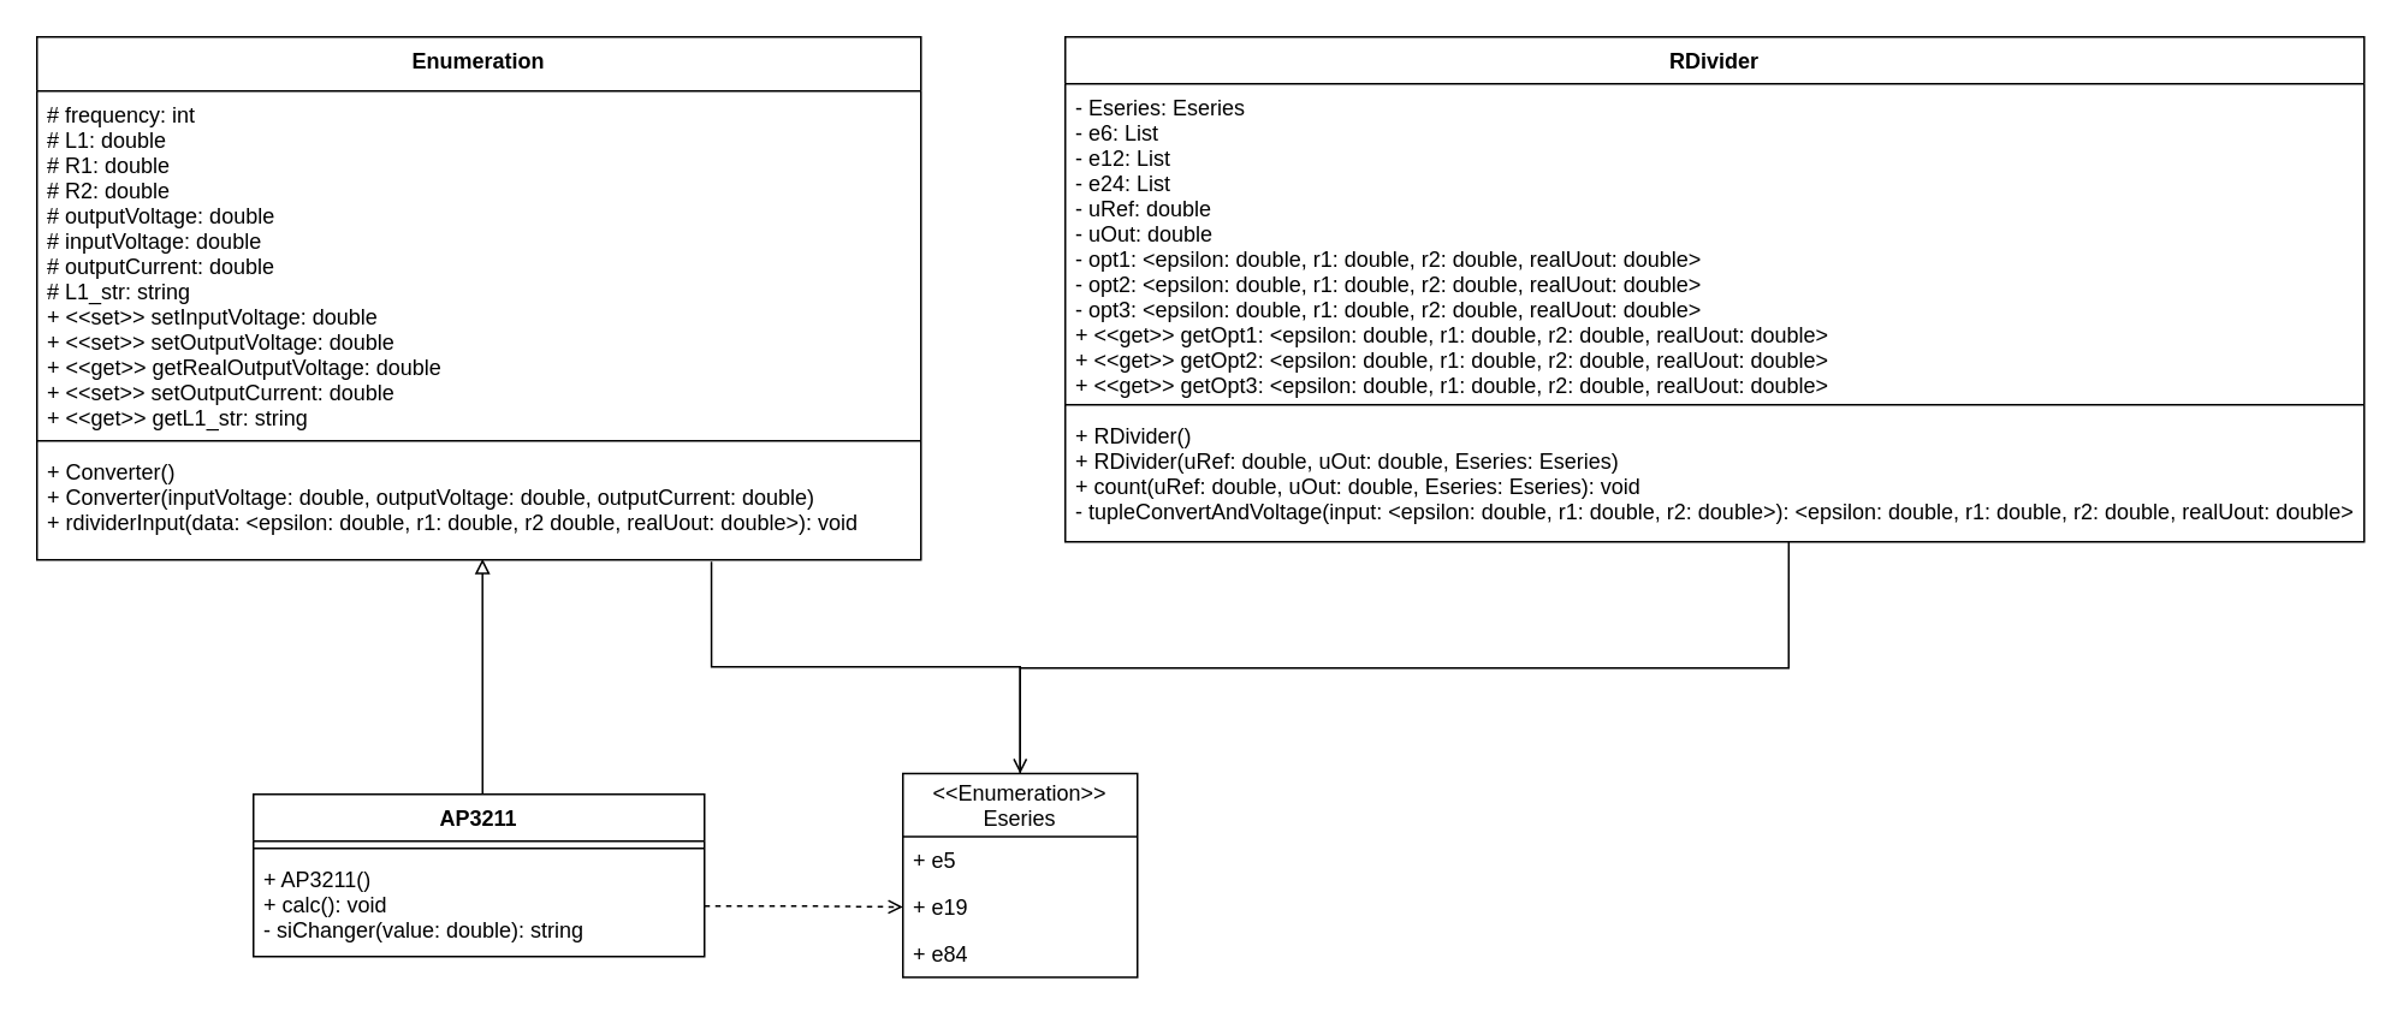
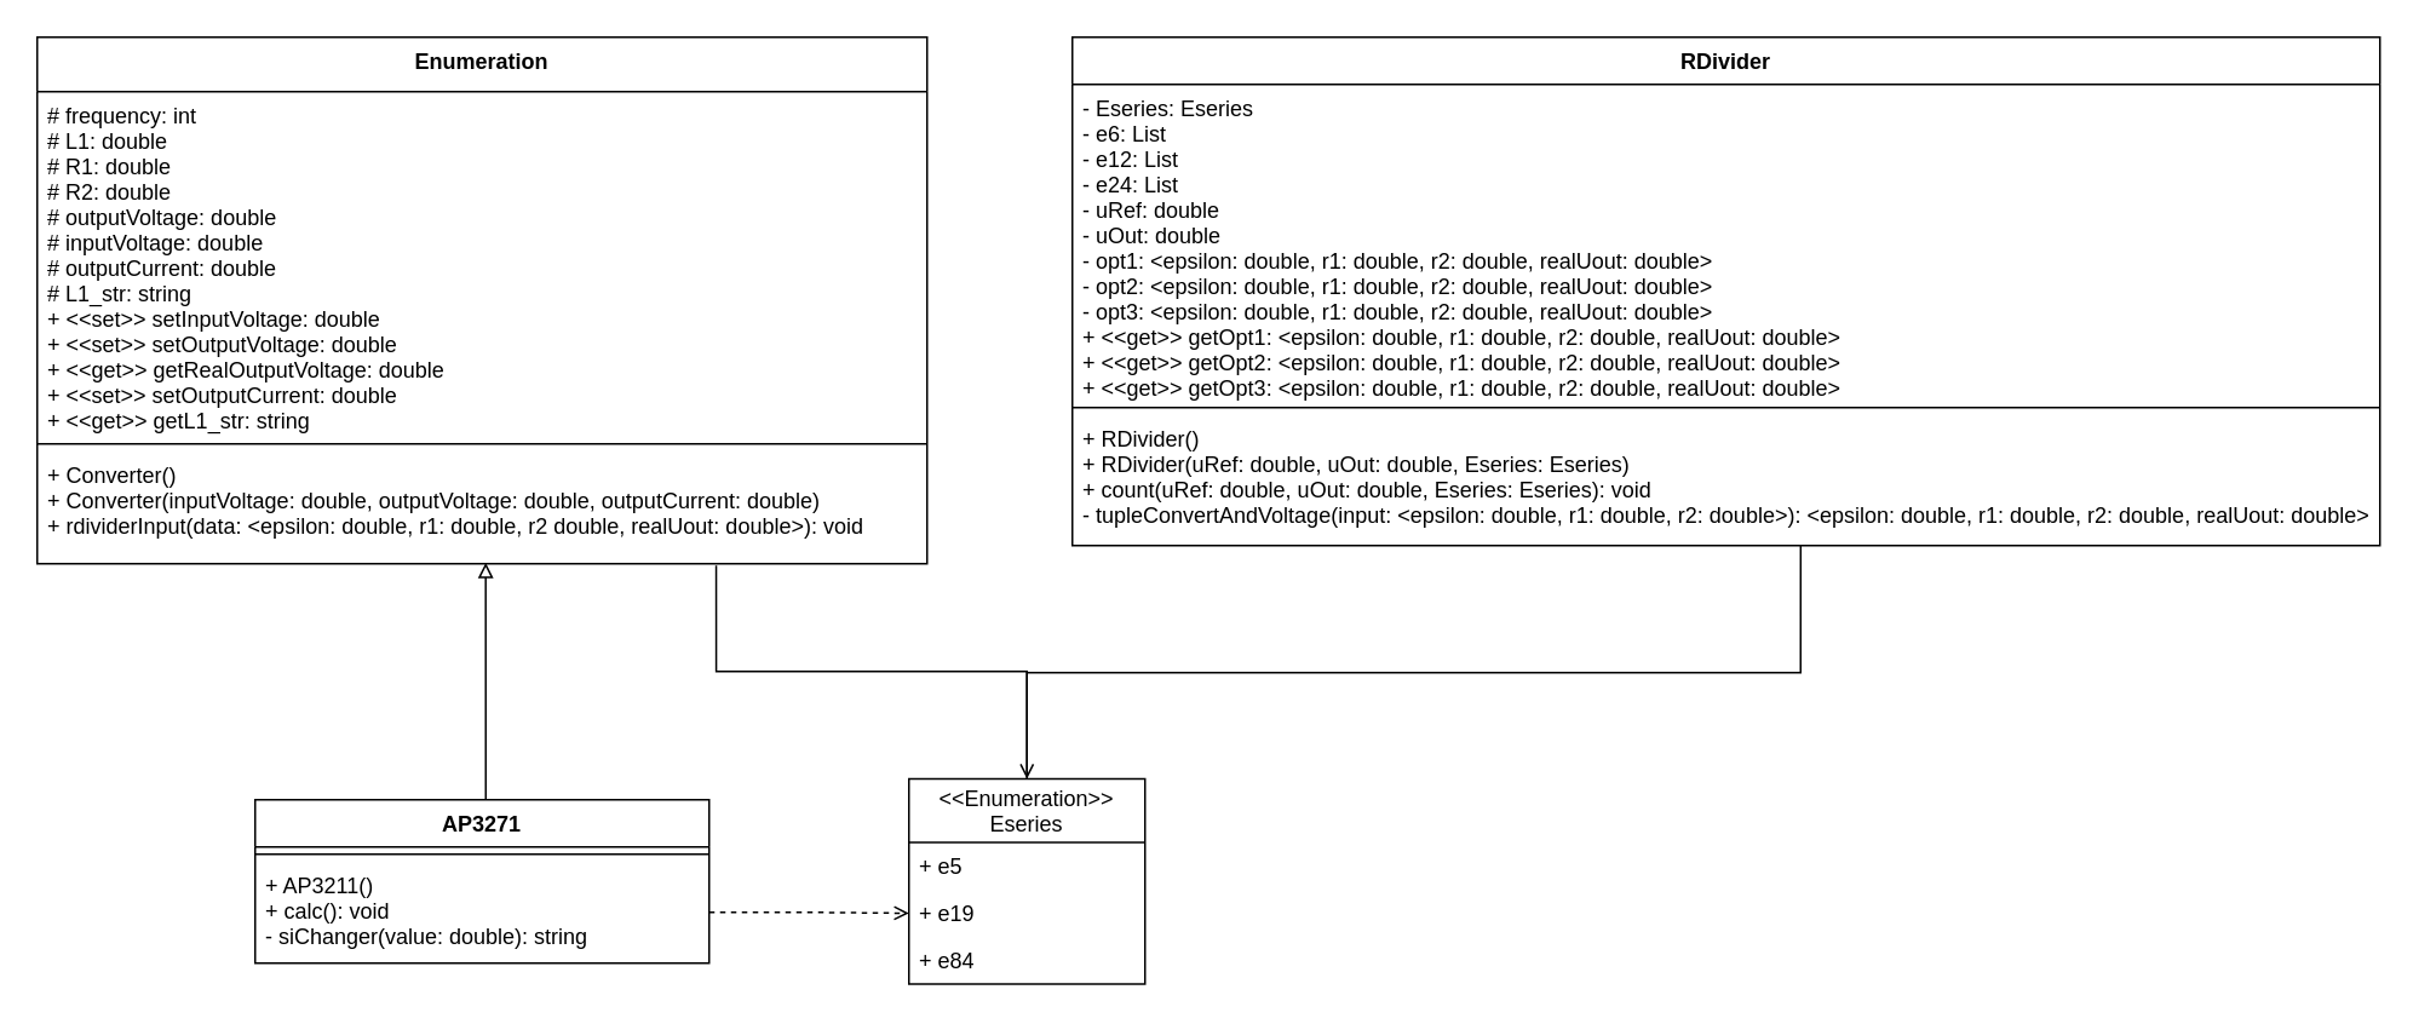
- <mxCell id="10" value="AP3211" style="swimlane;fontStyle=1;align=center;verticalAlign=top;childLayout=stackLayout;horizontal=1;startSize=26;horizontalStack=0;resizeParent=1;resizeParentMax=0;resizeLast=0;collapsible=1;marginBottom=0;" parent="1" vertex="1"><mxGeometry x="140" y="440" width="250" height="90" as="geometry" /></mxCell>
+ <mxCell id="10" value="AP3271" style="swimlane;fontStyle=1;align=center;verticalAlign=top;childLayout=stackLayout;horizontal=1;startSize=26;horizontalStack=0;resizeParent=1;resizeParentMax=0;resizeLast=0;collapsible=1;marginBottom=0;" parent="1" vertex="1"><mxGeometry x="140" y="440" width="250" height="90" as="geometry" /></mxCell>
